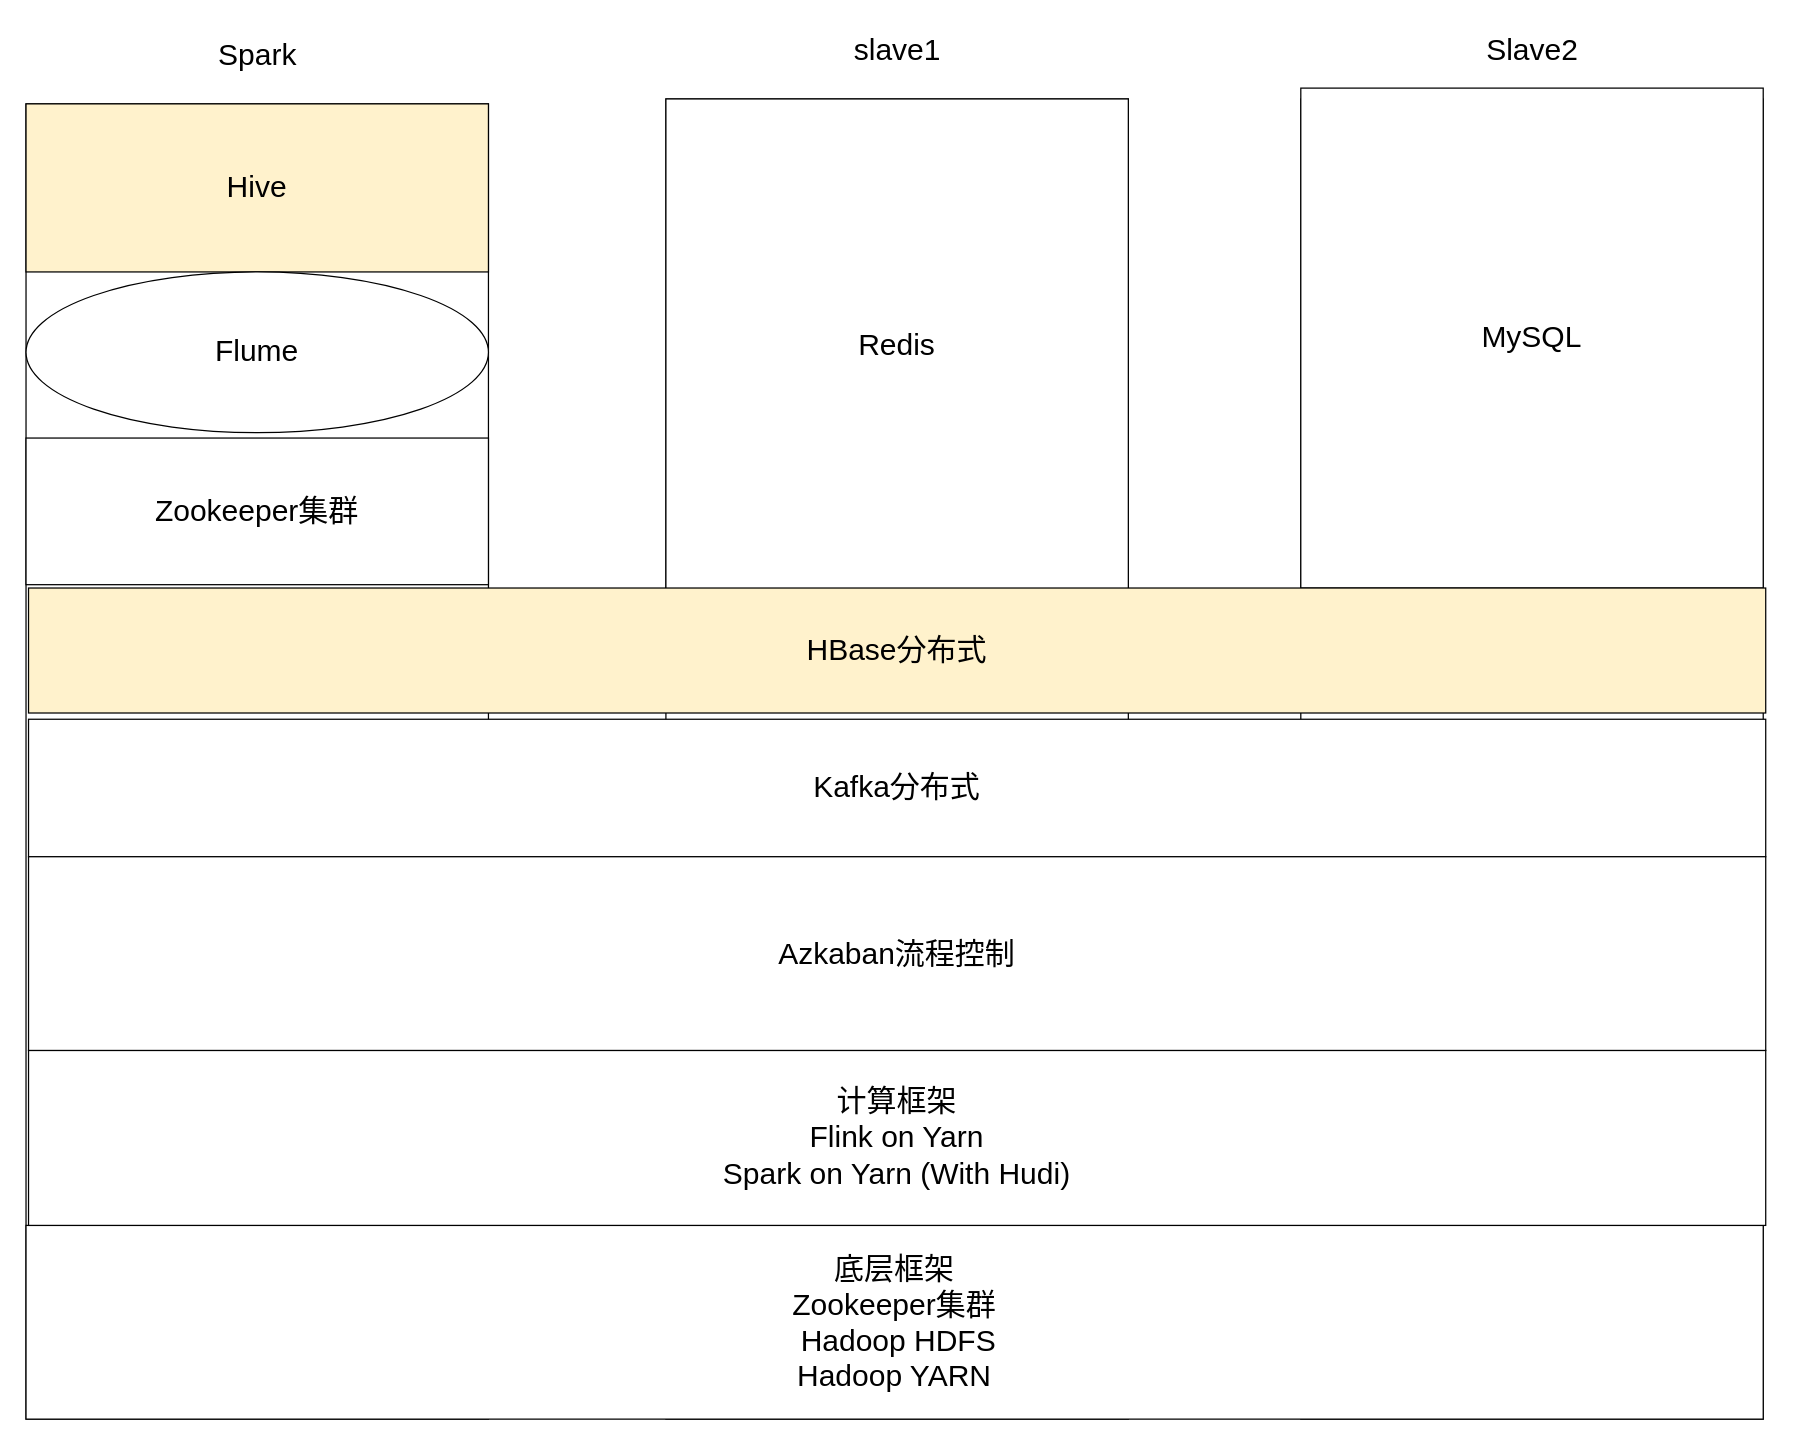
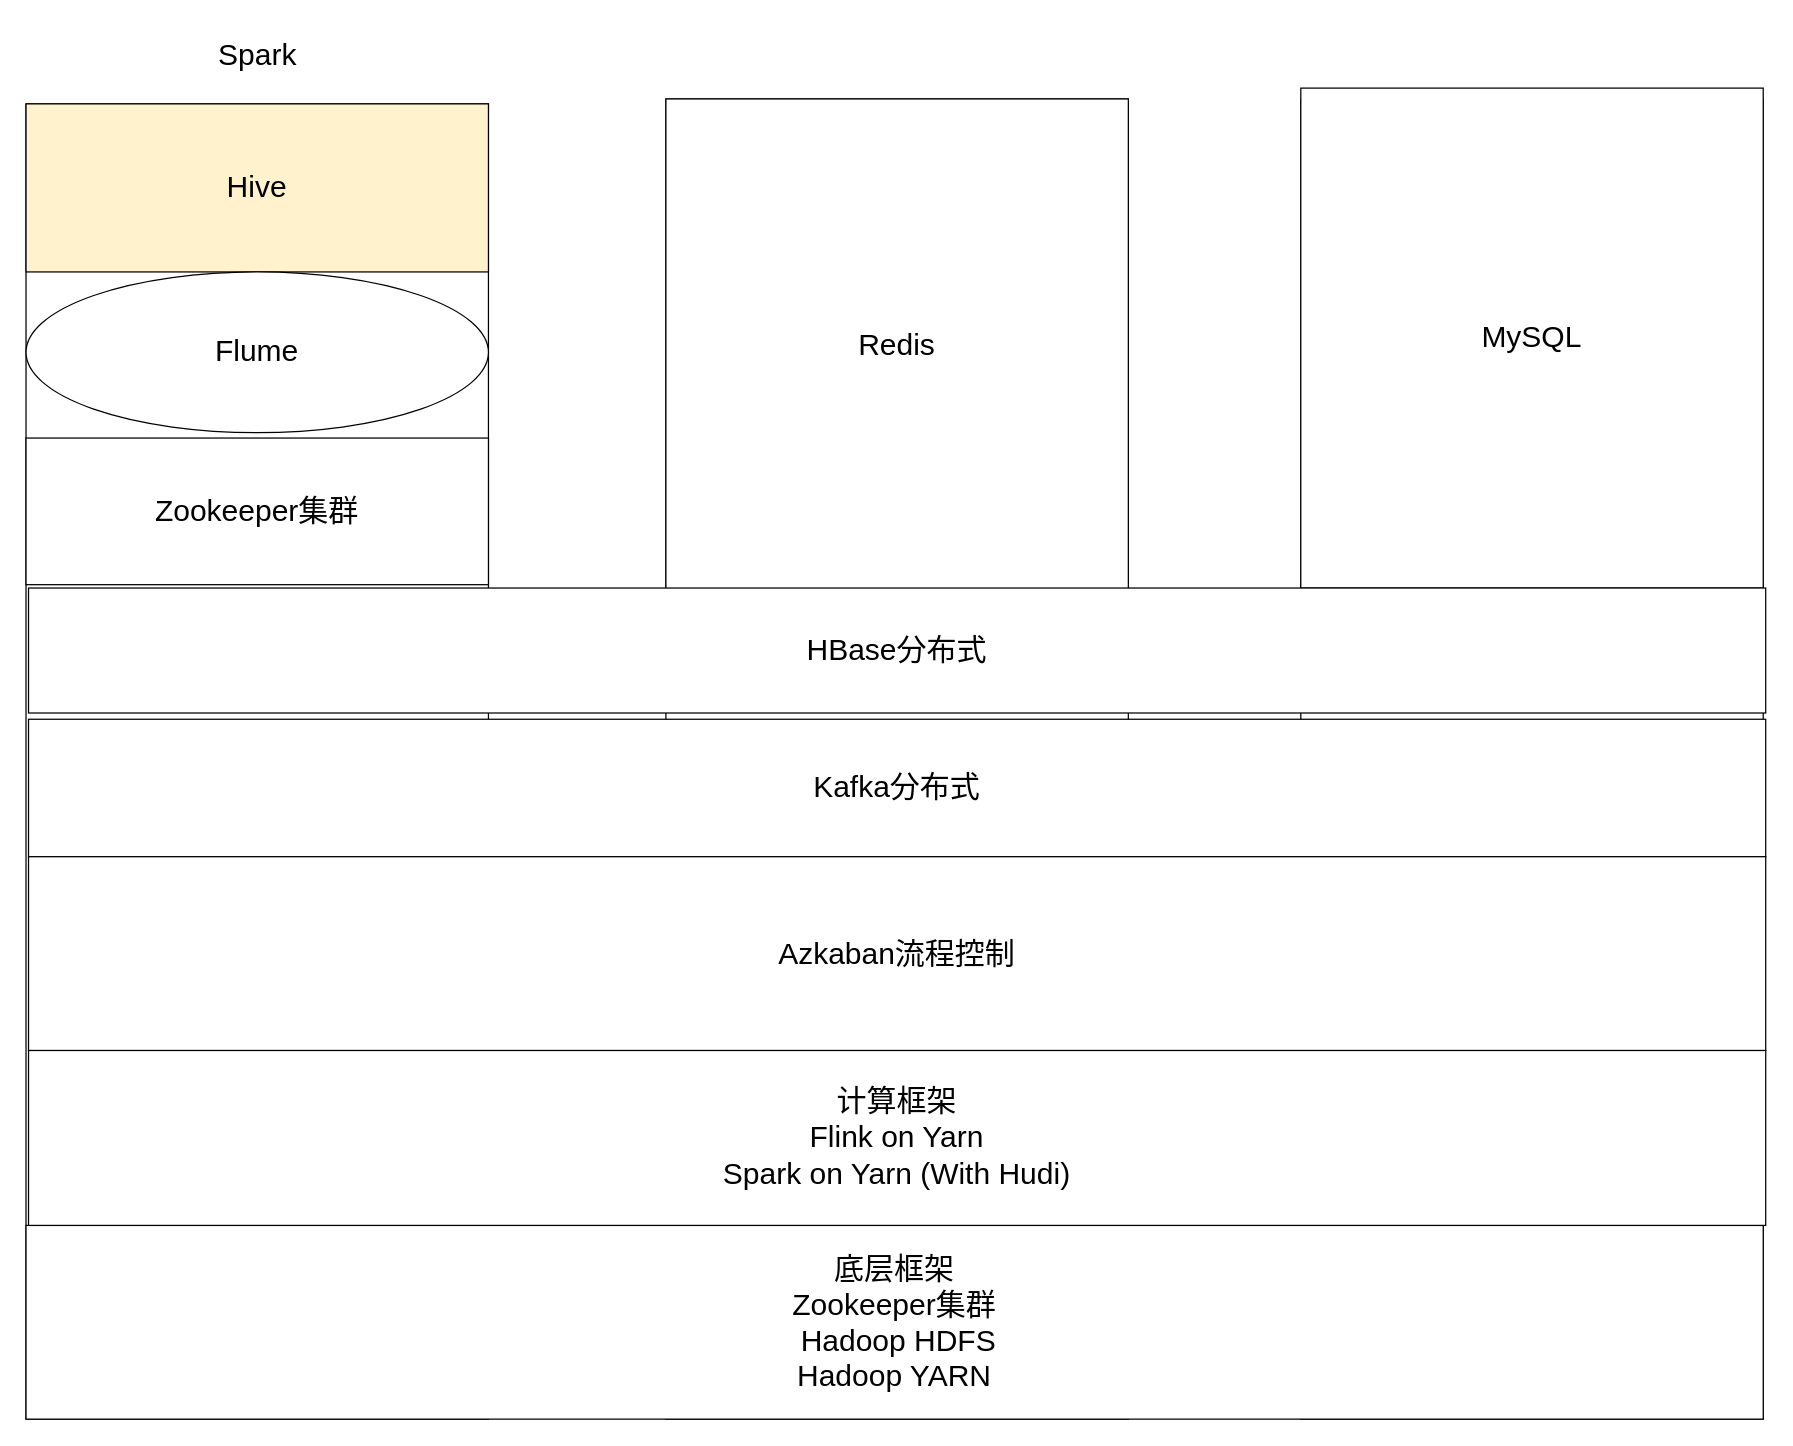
- <mxCell id="8" value="&lt;font style=&quot;font-size: 24px;&quot;&gt;slave1&lt;/font&gt;" style="text;html=1;align=center;verticalAlign=middle;resizable=0;points=[];autosize=1;strokeColor=none;fillColor=none;container=0;" vertex="1" parent="6"><mxGeometry x="140" width="90" height="40" as="geometry" /></mxCell>
- <mxCell id="4" value="&lt;font style=&quot;font-size: 24px;&quot;&gt;Slave2&lt;/font&gt;" style="text;html=1;align=center;verticalAlign=middle;resizable=0;points=[];autosize=1;strokeColor=none;fillColor=none;container=0;" vertex="1" parent="2"><mxGeometry x="135" width="100" height="40" as="geometry" /></mxCell>
- <mxCell id="18" value="HBase分布式" style="rounded=0;whiteSpace=wrap;html=1;fontSize=24;fillColor=#fff2cc;" vertex="1" parent="1"><mxGeometry x="22" y="470" width="1390" height="100" as="geometry" /></mxCell>
+ <mxCell id="18" value="HBase分布式" style="rounded=0;whiteSpace=wrap;html=1;fontSize=24;" vertex="1" parent="1"><mxGeometry x="22" y="470" width="1390" height="100" as="geometry" /></mxCell>
